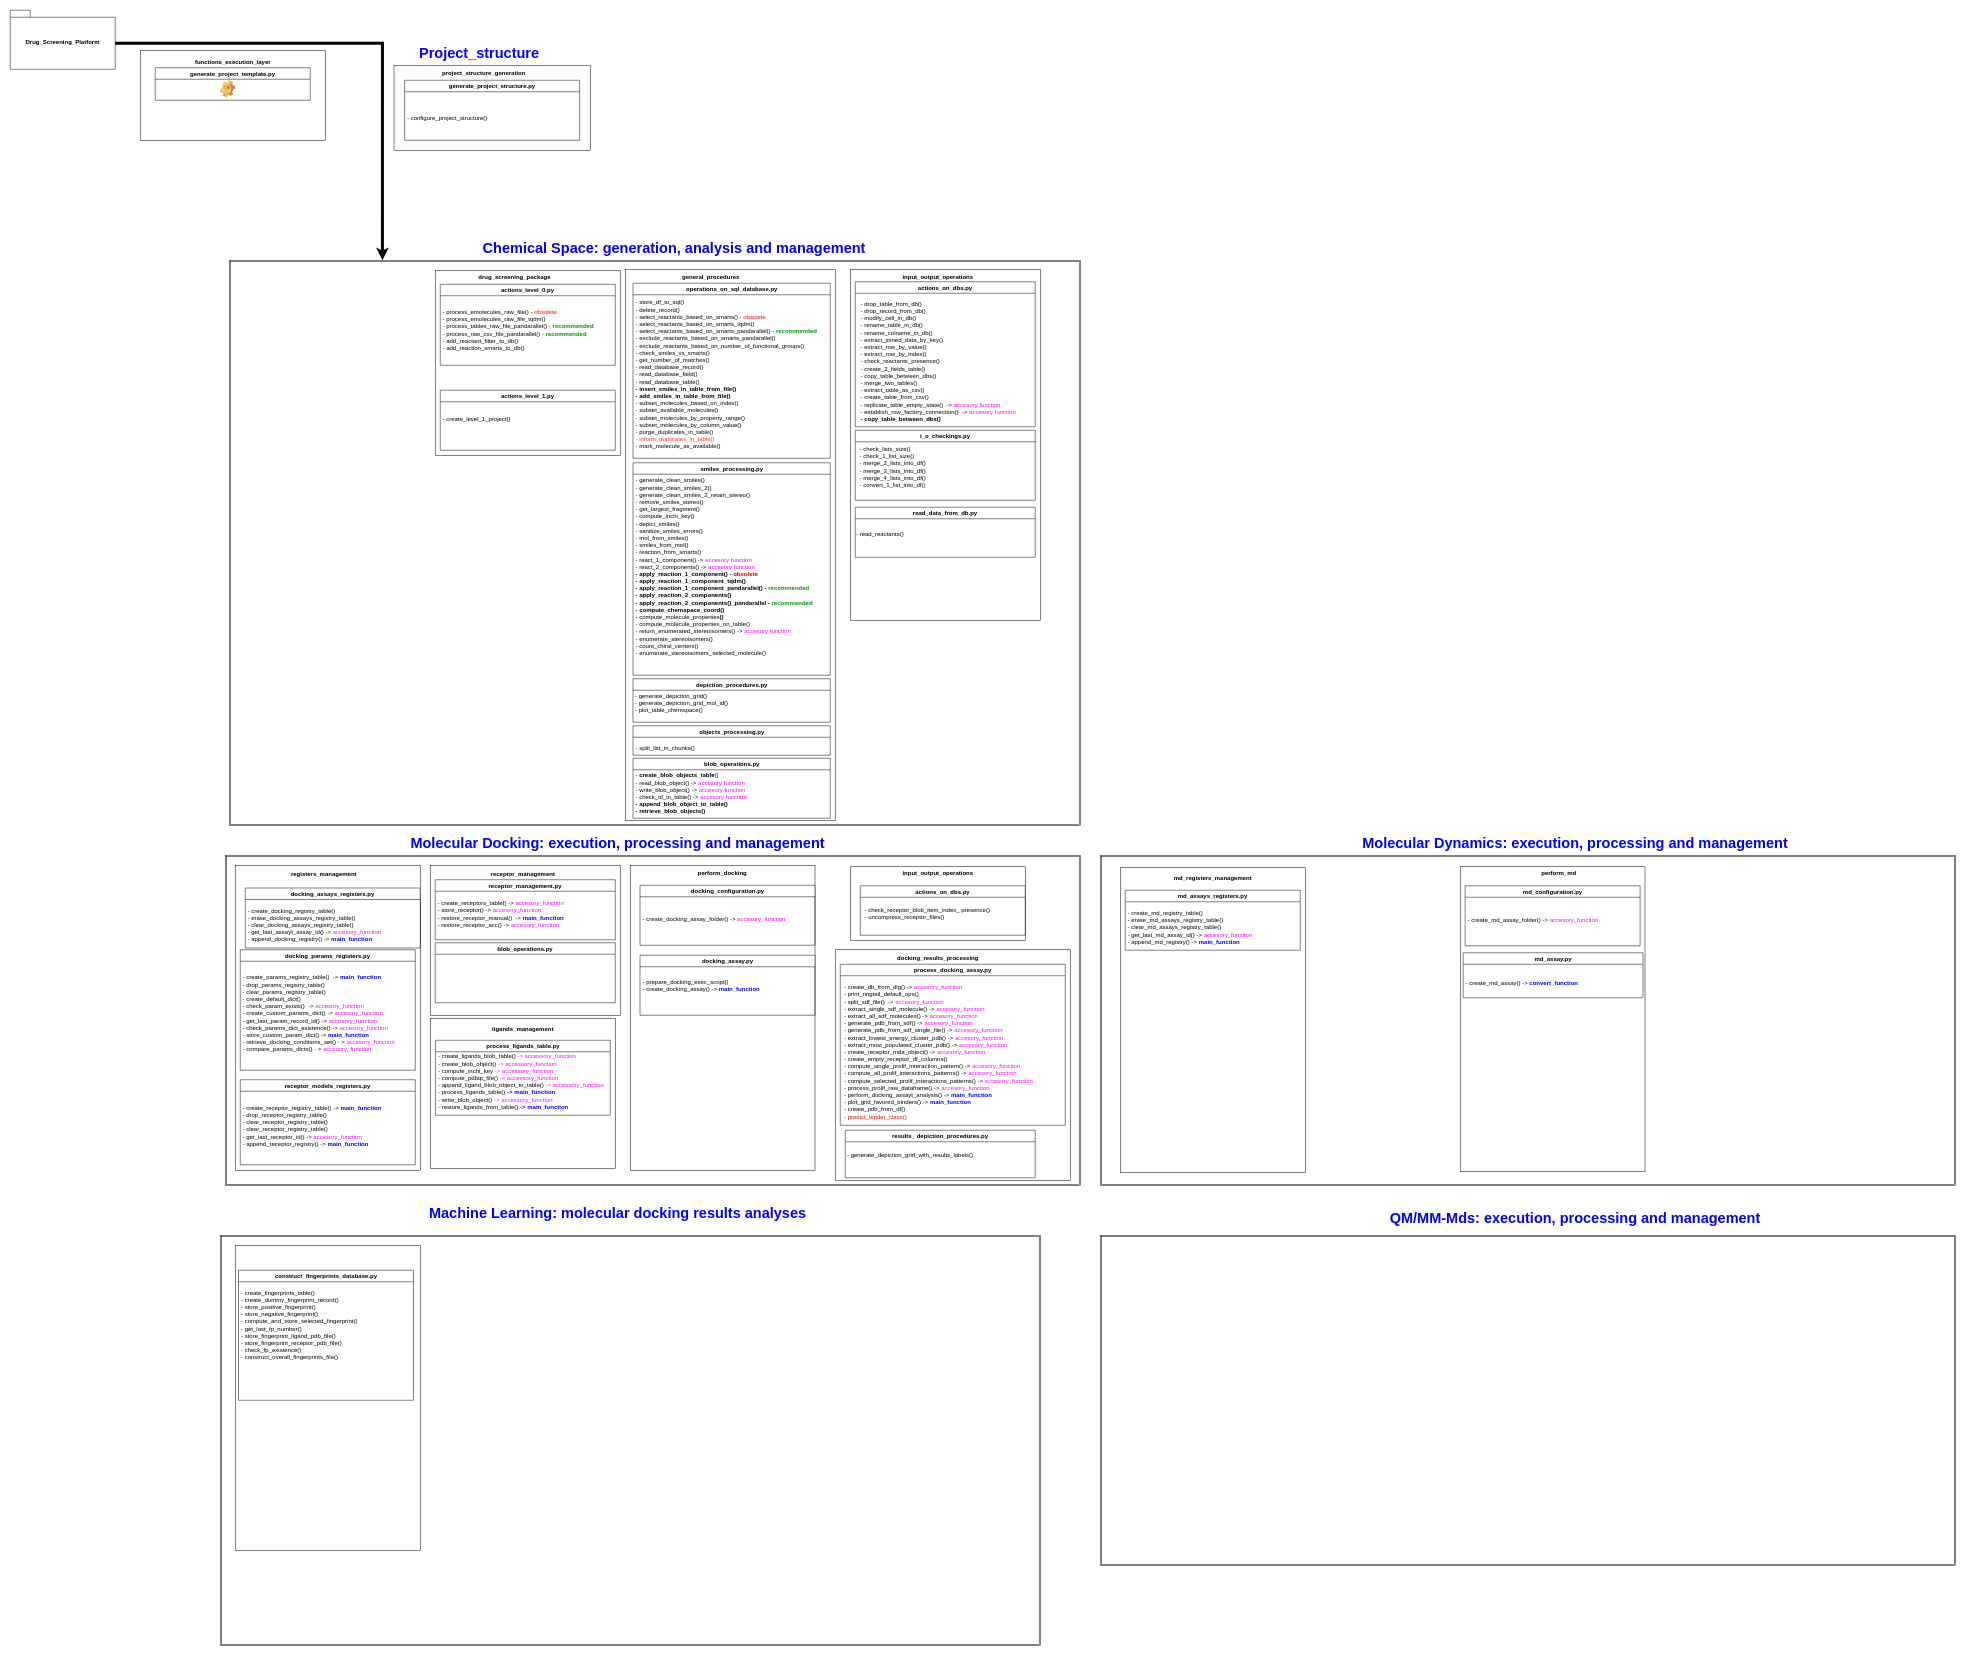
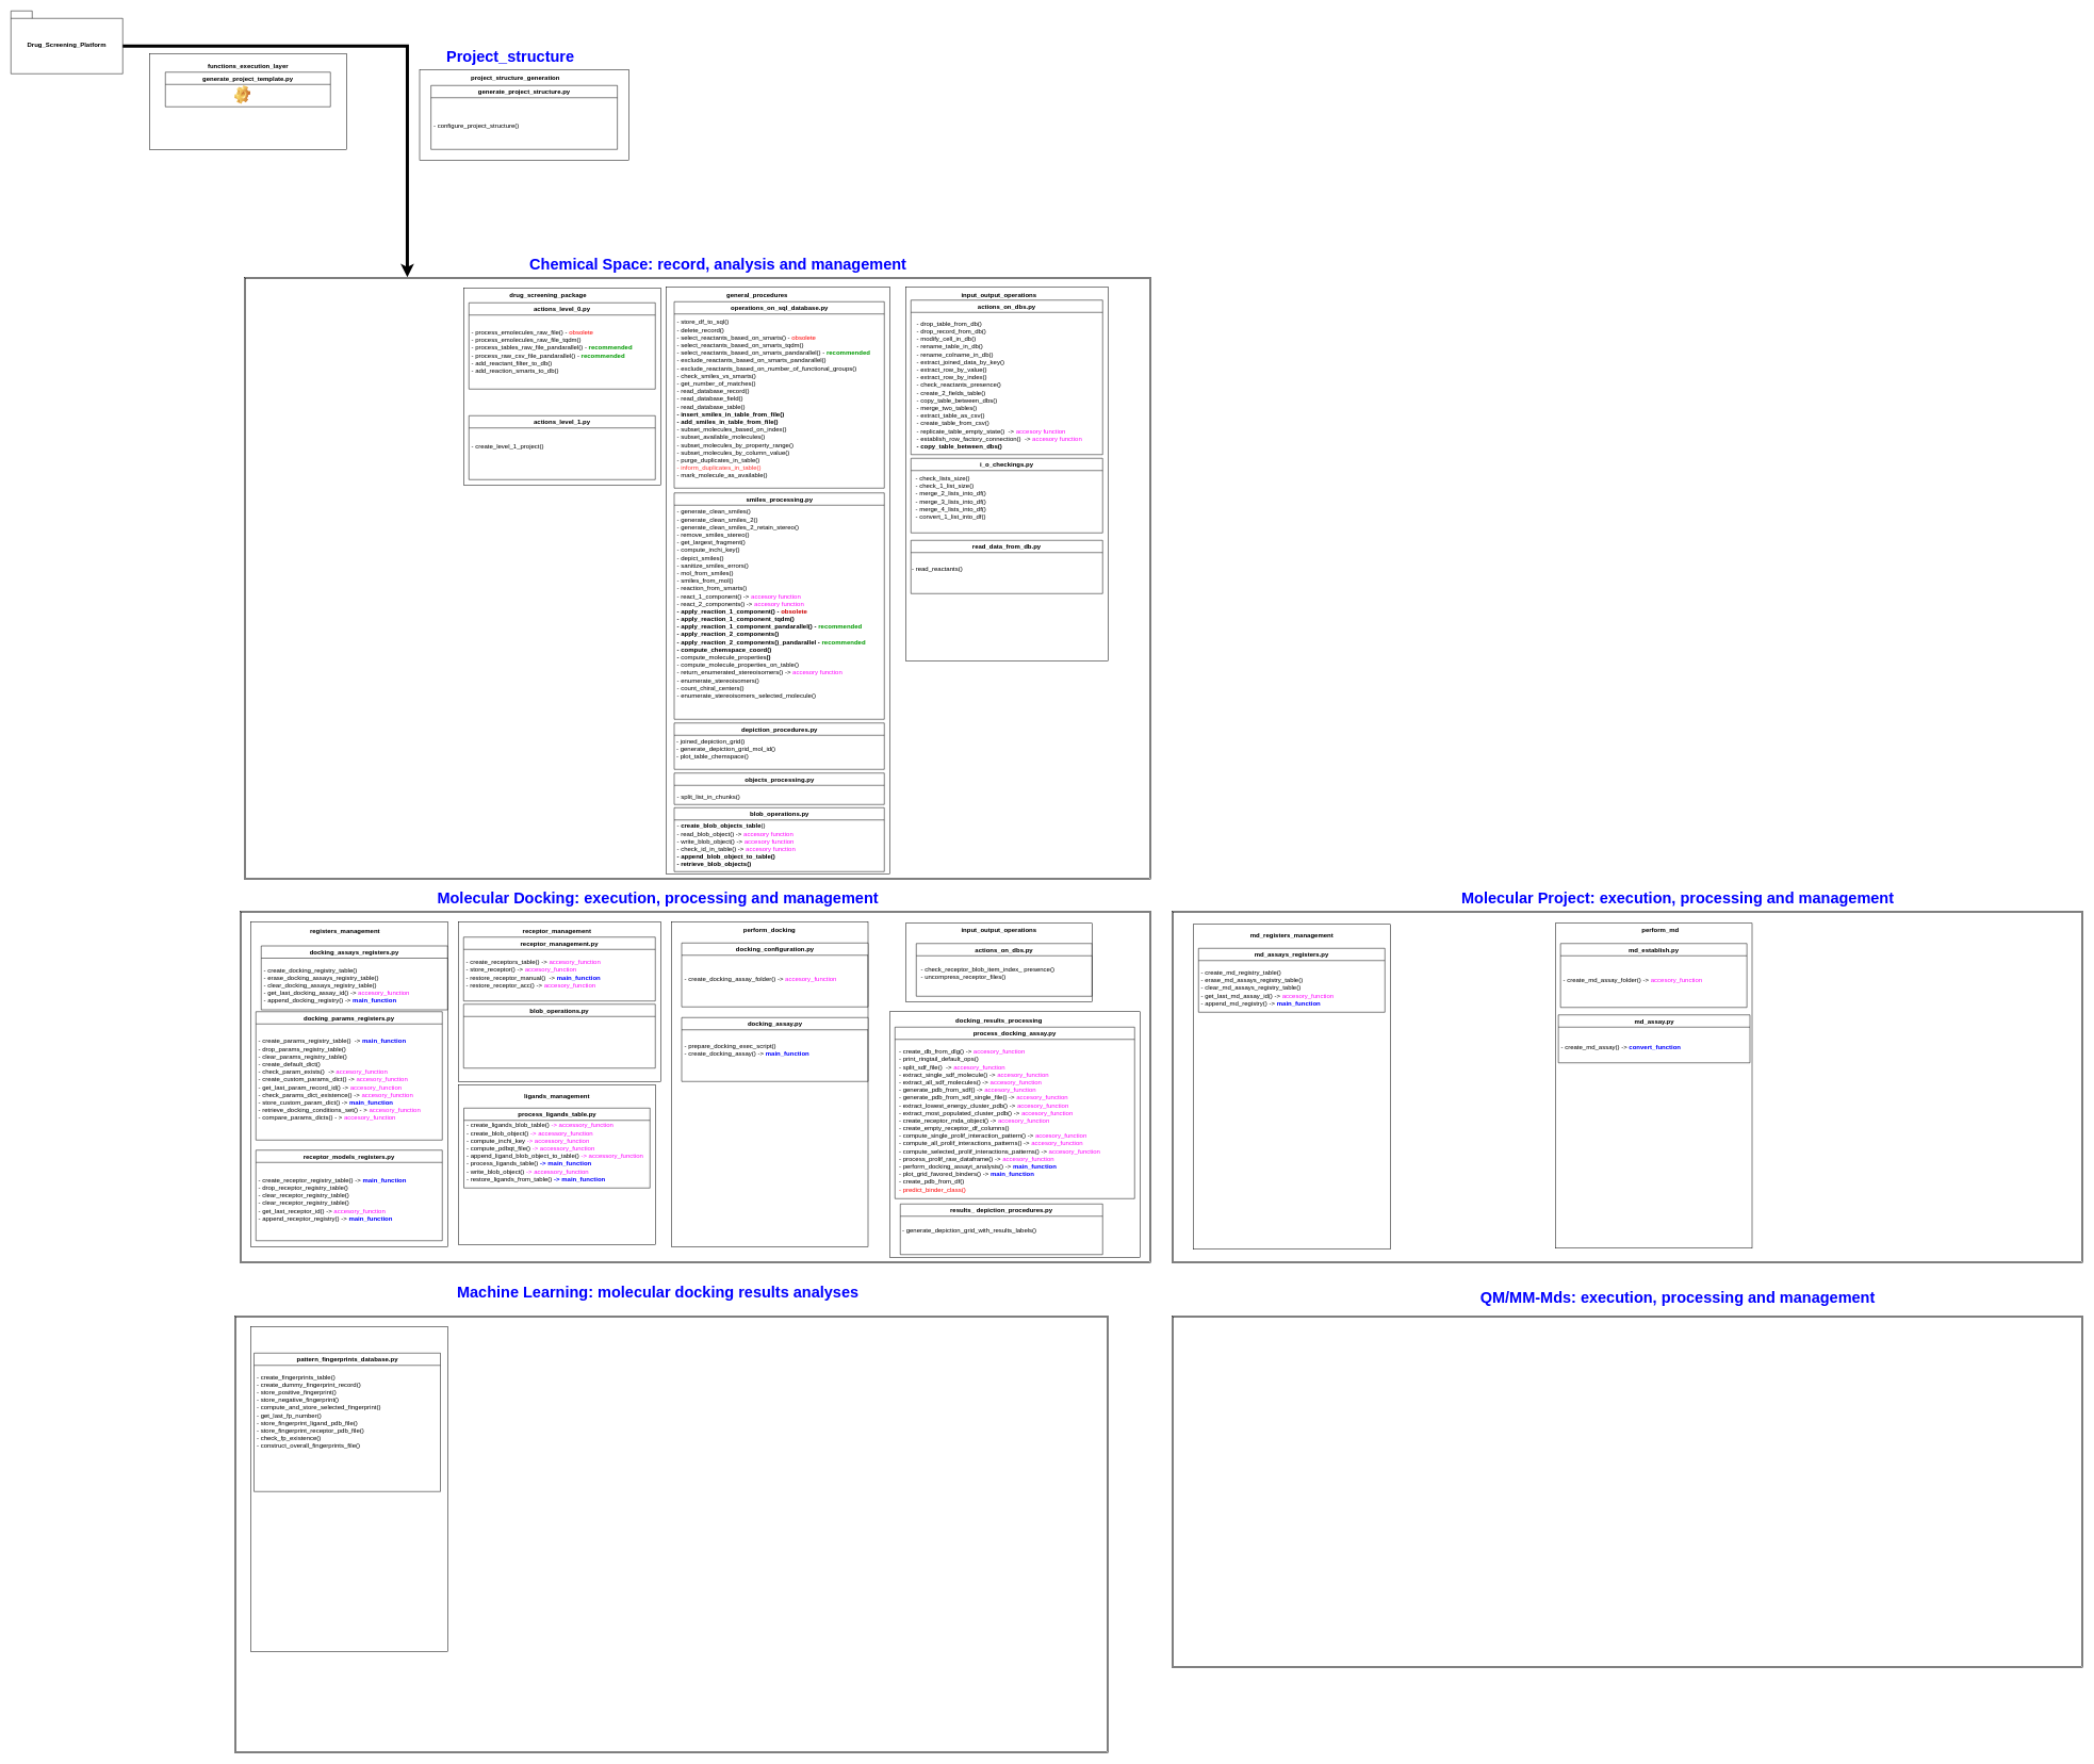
- <mxCell id="37" value="Chemical Space: generation, analysis and management" style="text;html=1;align=center;verticalAlign=middle;whiteSpace=wrap;rounded=0;fontSize=29;fontColor=#0000FF;fontStyle=1" parent="1" vertex="1"><mxGeometry x="948" y="480" width="800" height="30" as="geometry" /></mxCell>
+ <mxCell id="37" value="Chemical Space: record, analysis and management" style="text;html=1;align=center;verticalAlign=middle;whiteSpace=wrap;rounded=0;fontSize=29;fontColor=#0000FF;fontStyle=1" parent="1" vertex="1"><mxGeometry x="948" y="480" width="800" height="30" as="geometry" /></mxCell>
- <mxCell id="28" value="- generate_depiction_grid()&lt;div&gt;-&amp;nbsp;&lt;span style=&quot;background-color: initial;&quot;&gt;generate_depiction_grid_mol_id()&lt;/span&gt;&lt;/div&gt;&lt;div&gt;- plot_table_chemspace()&lt;br&gt;&lt;div&gt;&lt;br&gt;&lt;/div&gt;&lt;/div&gt;&lt;div&gt;&lt;br&gt;&lt;/div&gt;" style="text;html=1;align=left;verticalAlign=middle;whiteSpace=wrap;rounded=0;" parent="27" vertex="1"><mxGeometry x="2" y="31" width="227" height="64" as="geometry" /></mxCell>
+ <mxCell id="28" value="- joined_depiction_grid()&lt;div&gt;-&amp;nbsp;&lt;span style=&quot;background-color: initial;&quot;&gt;generate_depiction_grid_mol_id()&lt;/span&gt;&lt;/div&gt;&lt;div&gt;- plot_table_chemspace()&lt;br&gt;&lt;div&gt;&lt;br&gt;&lt;/div&gt;&lt;/div&gt;&lt;div&gt;&lt;br&gt;&lt;/div&gt;" style="text;html=1;align=left;verticalAlign=middle;whiteSpace=wrap;rounded=0;" parent="27" vertex="1"><mxGeometry x="2" y="31" width="227" height="64" as="geometry" /></mxCell>
- <mxCell id="82" value="Molecular Dynamics: execution, processing and management" style="text;html=1;align=center;verticalAlign=middle;whiteSpace=wrap;rounded=0;fontSize=29;fontColor=#0000FF;fontStyle=1" parent="1" vertex="1"><mxGeometry x="2710" y="1670" width="880" height="30" as="geometry" /></mxCell>
+ <mxCell id="82" value="Molecular Project: execution, processing and management" style="text;html=1;align=center;verticalAlign=middle;whiteSpace=wrap;rounded=0;fontSize=29;fontColor=#0000FF;fontStyle=1" parent="1" vertex="1"><mxGeometry x="2710" y="1670" width="880" height="30" as="geometry" /></mxCell>
- <mxCell id="91" value="md_configuration.py" style="swimlane;whiteSpace=wrap;html=1;" vertex="1" parent="1"><mxGeometry x="2929.75" y="1771" width="350" height="120" as="geometry"><mxRectangle x="190" y="190" width="140" height="30" as="alternateBounds" /></mxGeometry></mxCell>
+ <mxCell id="91" value="md_establish.py" style="swimlane;whiteSpace=wrap;html=1;" vertex="1" parent="1"><mxGeometry x="2929.75" y="1771" width="350" height="120" as="geometry"><mxRectangle x="190" y="190" width="140" height="30" as="alternateBounds" /></mxGeometry></mxCell>
- <mxCell id="94" value="- create_docking_registry_table()&amp;nbsp;&lt;div&gt;- erase_docking_assays_registry_table()&lt;/div&gt;&lt;div&gt;- clear&lt;span style=&quot;background-color: initial;&quot;&gt;_docking_assays_registry_table()&lt;/span&gt;&lt;/div&gt;&lt;div&gt;- get_last_assayt_assay_id() -&amp;gt; &lt;font color=&quot;#ff00ff&quot;&gt;accesory_function&lt;/font&gt;&lt;/div&gt;&lt;div&gt;- append_docking_registry()&amp;nbsp;&lt;span style=&quot;background-color: initial;&quot;&gt;-&amp;gt;&lt;/span&gt;&lt;span style=&quot;background-color: initial;&quot;&gt;&amp;nbsp;&lt;/span&gt;&lt;font color=&quot;#0000ff&quot; style=&quot;background-color: initial;&quot;&gt;&lt;b&gt;main_function&lt;/b&gt;&lt;/font&gt;&lt;br&gt;&lt;/div&gt;" style="text;html=1;align=left;verticalAlign=middle;whiteSpace=wrap;rounded=0;" vertex="1" parent="93"><mxGeometry x="3" y="27" width="337" height="93" as="geometry" /></mxCell>
+ <mxCell id="94" value="- create_docking_registry_table()&amp;nbsp;&lt;div&gt;- erase_docking_assays_registry_table()&lt;/div&gt;&lt;div&gt;- clear&lt;span style=&quot;background-color: initial;&quot;&gt;_docking_assays_registry_table()&lt;/span&gt;&lt;/div&gt;&lt;div&gt;- get_last_docking_assay_id() -&amp;gt; &lt;font color=&quot;#ff00ff&quot;&gt;accesory_function&lt;/font&gt;&lt;/div&gt;&lt;div&gt;- append_docking_registry()&amp;nbsp;&lt;span style=&quot;background-color: initial;&quot;&gt;-&amp;gt;&lt;/span&gt;&lt;span style=&quot;background-color: initial;&quot;&gt;&amp;nbsp;&lt;/span&gt;&lt;font color=&quot;#0000ff&quot; style=&quot;background-color: initial;&quot;&gt;&lt;b&gt;main_function&lt;/b&gt;&lt;/font&gt;&lt;br&gt;&lt;/div&gt;" style="text;html=1;align=left;verticalAlign=middle;whiteSpace=wrap;rounded=0;" vertex="1" parent="93"><mxGeometry x="3" y="27" width="337" height="93" as="geometry" /></mxCell>
- <mxCell id="77" value="construct_fingerprints_database.py" style="swimlane;whiteSpace=wrap;html=1;" parent="1" vertex="1"><mxGeometry x="476.5" y="2540" width="350" height="260" as="geometry"><mxRectangle x="190" y="190" width="140" height="30" as="alternateBounds" /></mxGeometry></mxCell>
+ <mxCell id="77" value="pattern_fingerprints_database.py" style="swimlane;whiteSpace=wrap;html=1;" parent="1" vertex="1"><mxGeometry x="476.5" y="2540" width="350" height="260" as="geometry"><mxRectangle x="190" y="190" width="140" height="30" as="alternateBounds" /></mxGeometry></mxCell>
